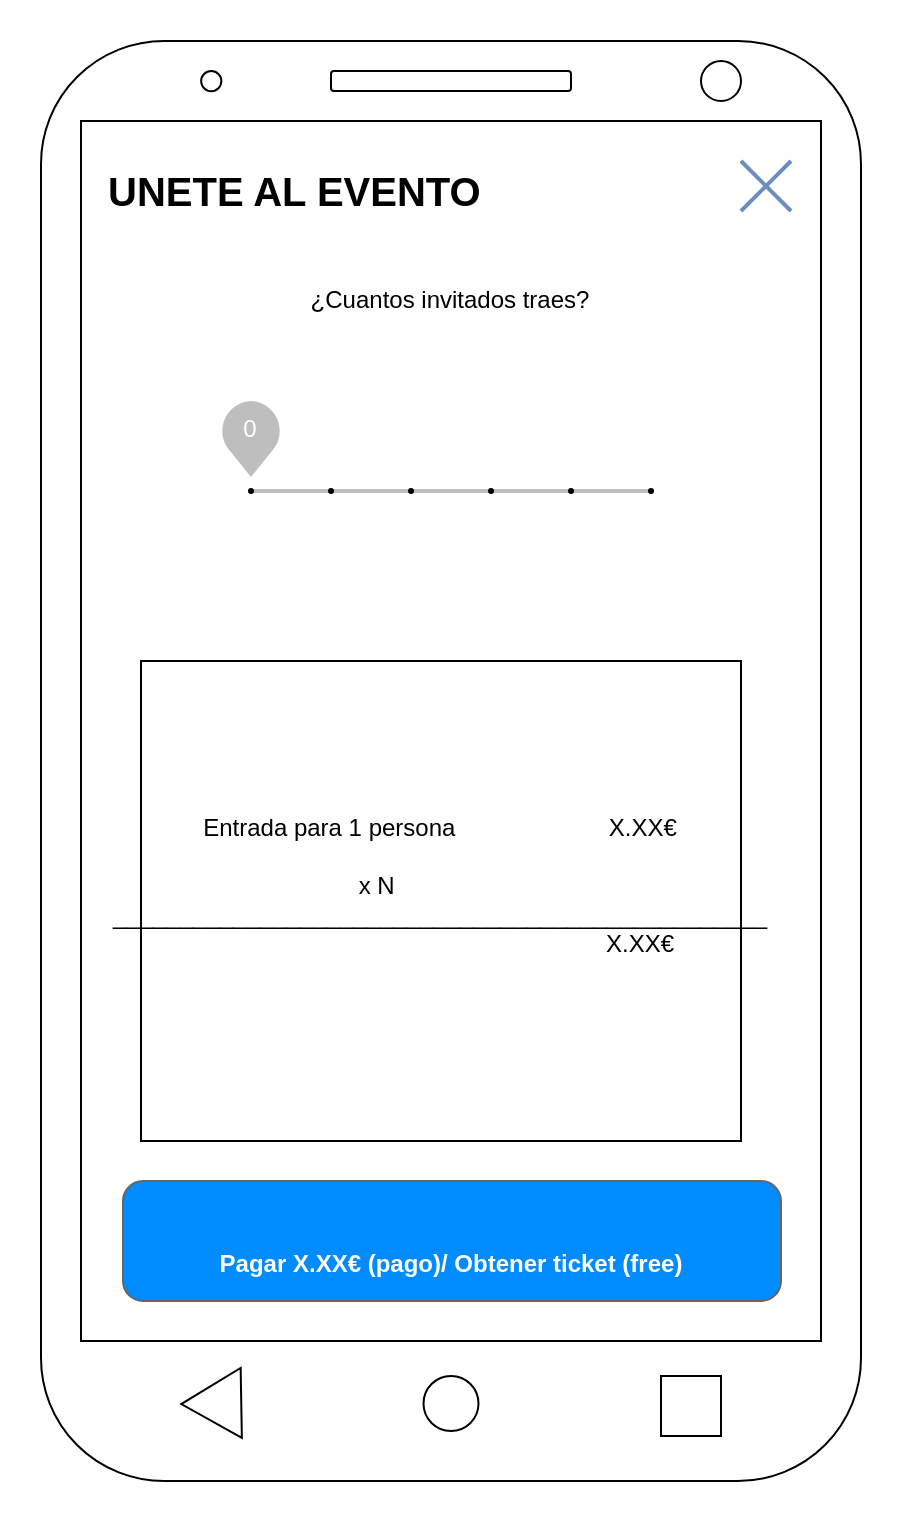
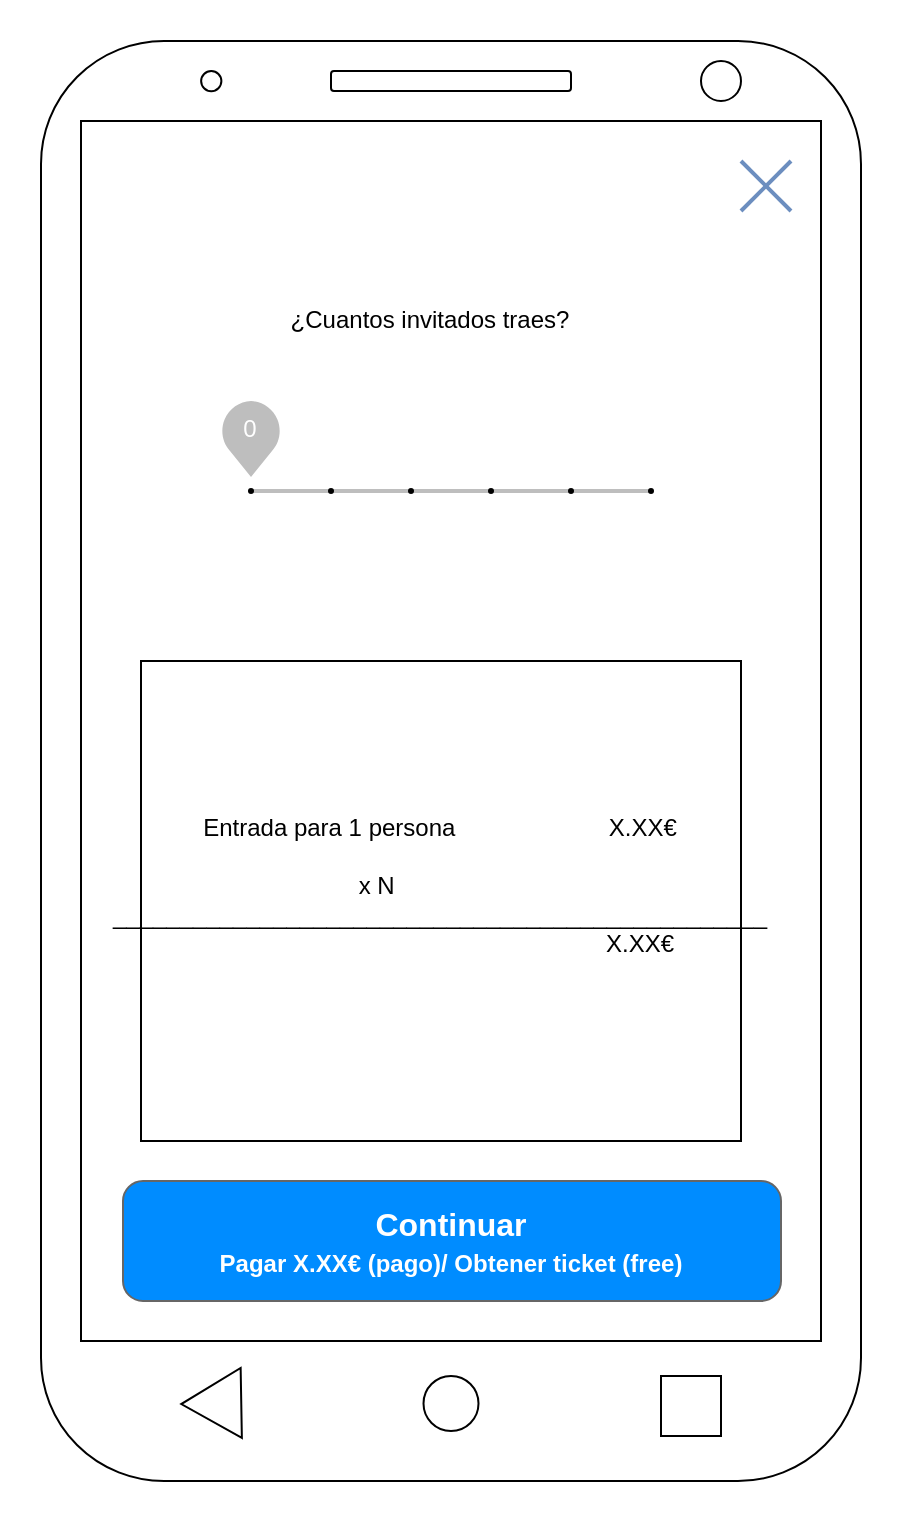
- <mxCell id="10" value="UNETE AL EVENTO" style="text;html=1;strokeColor=none;fillColor=none;align=left;verticalAlign=middle;whiteSpace=wrap;rounded=0;fontSize=20;fontStyle=1;fontColor=#000000;" vertex="1" parent="1"><mxGeometry x="52" y="85" width="224.87" height="20" as="geometry" /></mxCell>
- <mxCell id="12" value="¿Cuantos invitados traes?" style="text;html=1;strokeColor=none;fillColor=none;align=center;verticalAlign=middle;whiteSpace=wrap;rounded=0;" vertex="1" parent="1"><mxGeometry x="125" y="140" width="200" height="20" as="geometry" /></mxCell>
+ <mxCell id="12" value="¿Cuantos invitados traes?" style="text;html=1;strokeColor=none;fillColor=none;align=center;verticalAlign=middle;whiteSpace=wrap;rounded=0;" vertex="1" parent="1"><mxGeometry x="115" y="150" width="200" height="20" as="geometry" /></mxCell>
+ <mxCell id="16" value="Continuar" style="strokeWidth=1;shadow=0;dashed=0;align=center;html=1;shape=mxgraph.mockup.anchor;fontSize=16;fontColor=#ffffff;fontStyle=1;whiteSpace=wrap;" vertex="1" parent="15"><mxGeometry y="9.6" width="329" height="24" as="geometry" /></mxCell>
